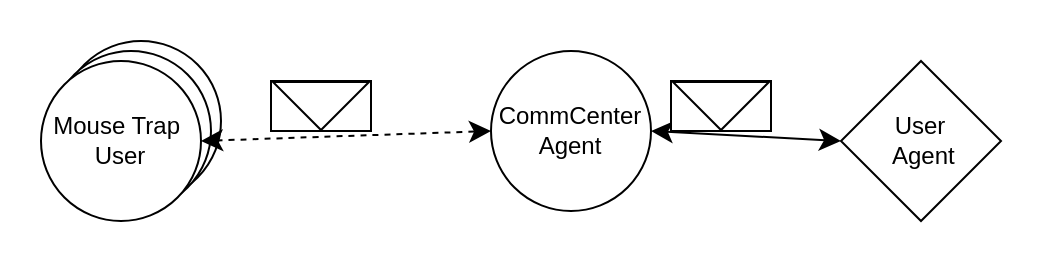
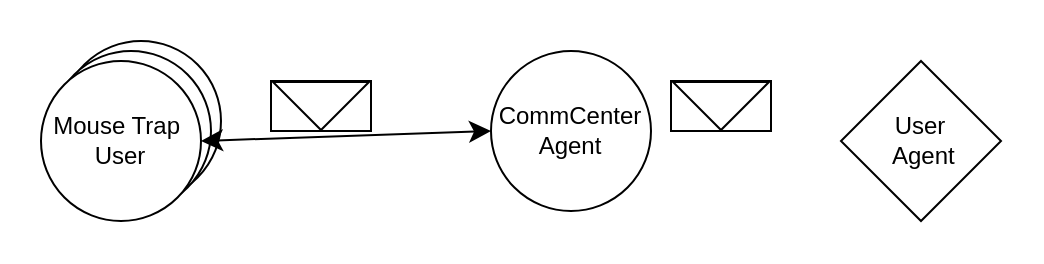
- <mxCell id="14" value="" style="endArrow=classic;startArrow=classic;html=1;rounded=0;fontSize=12;startSize=8;endSize=8;curved=1;exitX=1;exitY=0.5;exitDx=0;exitDy=0;entryX=0;entryY=0.5;entryDx=0;entryDy=0;dashed=1;" edge="1" parent="1" source="4" target="5"><mxGeometry width="50" height="50" relative="1" as="geometry"><mxPoint x="191" y="148" as="sourcePoint" /><mxPoint x="241" y="98" as="targetPoint" /></mxGeometry></mxCell>
+ <mxCell id="14" value="" style="endArrow=classic;startArrow=classic;html=1;rounded=0;fontSize=12;startSize=8;endSize=8;curved=1;exitX=1;exitY=0.5;exitDx=0;exitDy=0;entryX=0;entryY=0.5;entryDx=0;entryDy=0;" edge="1" parent="1" source="4" target="5"><mxGeometry width="50" height="50" relative="1" as="geometry"><mxPoint x="191" y="148" as="sourcePoint" /><mxPoint x="241" y="98" as="targetPoint" /></mxGeometry></mxCell>
- <mxCell id="7" value="" style="endArrow=classic;startArrow=classic;html=1;rounded=0;fontSize=12;startSize=8;endSize=8;curved=1;exitX=1;exitY=0.5;exitDx=0;exitDy=0;entryX=0;entryY=0.5;entryDx=0;entryDy=0;" parent="1" source="5" target="6" edge="1"><mxGeometry width="50" height="50" relative="1" as="geometry"><mxPoint x="379" y="205" as="sourcePoint" /><mxPoint x="429" y="155" as="targetPoint" /></mxGeometry></mxCell>
